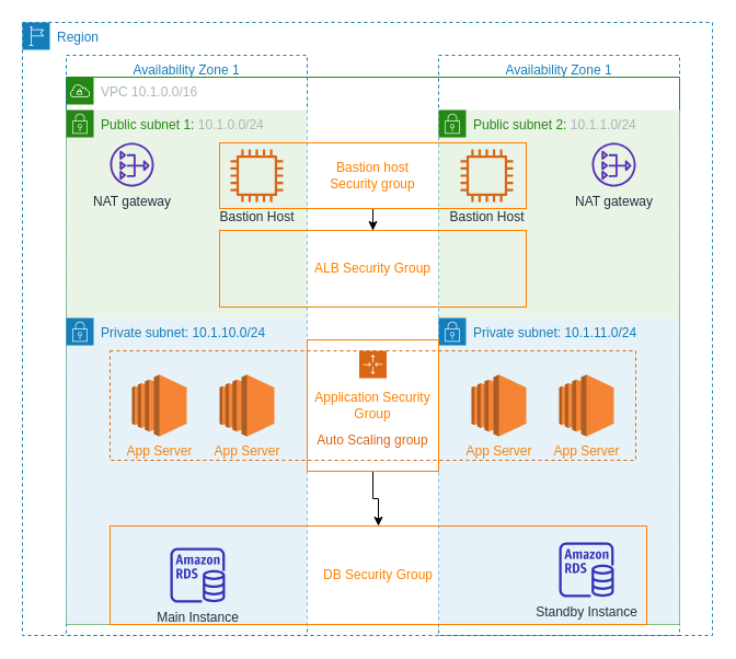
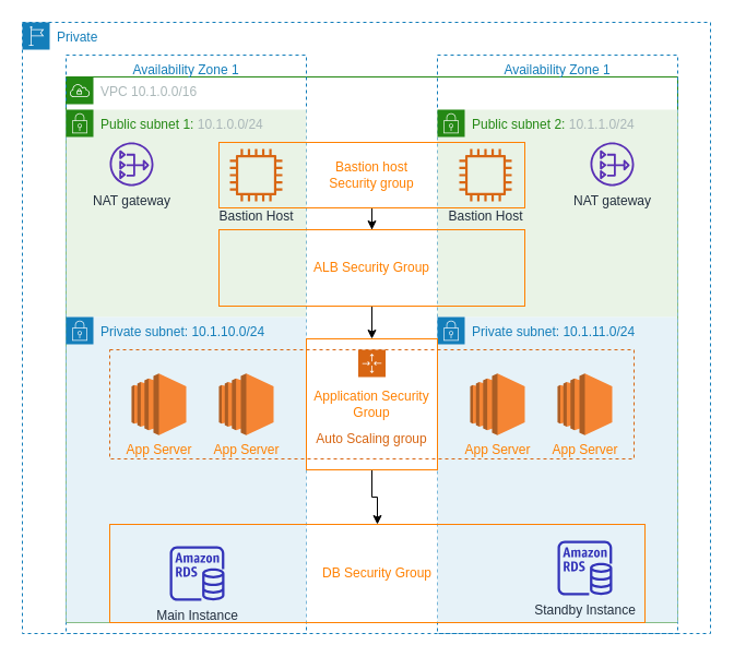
- <mxCell id="2" value="Region" style="points=[[0,0],[0.25,0],[0.5,0],[0.75,0],[1,0],[1,0.25],[1,0.5],[1,0.75],[1,1],[0.75,1],[0.5,1],[0.25,1],[0,1],[0,0.75],[0,0.5],[0,0.25]];outlineConnect=0;gradientColor=none;html=1;whiteSpace=wrap;fontSize=12;fontStyle=0;shape=mxgraph.aws4.group;grIcon=mxgraph.aws4.group_region;strokeColor=#147EBA;fillColor=none;verticalAlign=top;align=left;spacingLeft=30;fontColor=#147EBA;dashed=1;" parent="1" vertex="1"><mxGeometry x="20" y="20" width="630" height="560" as="geometry" /></mxCell>
+ <mxCell id="2" value="Private" style="points=[[0,0],[0.25,0],[0.5,0],[0.75,0],[1,0],[1,0.25],[1,0.5],[1,0.75],[1,1],[0.75,1],[0.5,1],[0.25,1],[0,1],[0,0.75],[0,0.5],[0,0.25]];outlineConnect=0;gradientColor=none;html=1;whiteSpace=wrap;fontSize=12;fontStyle=0;shape=mxgraph.aws4.group;grIcon=mxgraph.aws4.group_region;strokeColor=#147EBA;fillColor=none;verticalAlign=top;align=left;spacingLeft=30;fontColor=#147EBA;dashed=1;" parent="1" vertex="1"><mxGeometry x="20" y="20" width="630" height="560" as="geometry" /></mxCell>
+ <mxCell id="15" style="edgeStyle=orthogonalEdgeStyle;rounded=0;orthogonalLoop=1;jettySize=auto;html=1;entryX=0.5;entryY=0;entryDx=0;entryDy=0;fontColor=#FF8000;" edge="1" parent="1" source="16" target="19"><mxGeometry relative="1" as="geometry" /></mxCell>
